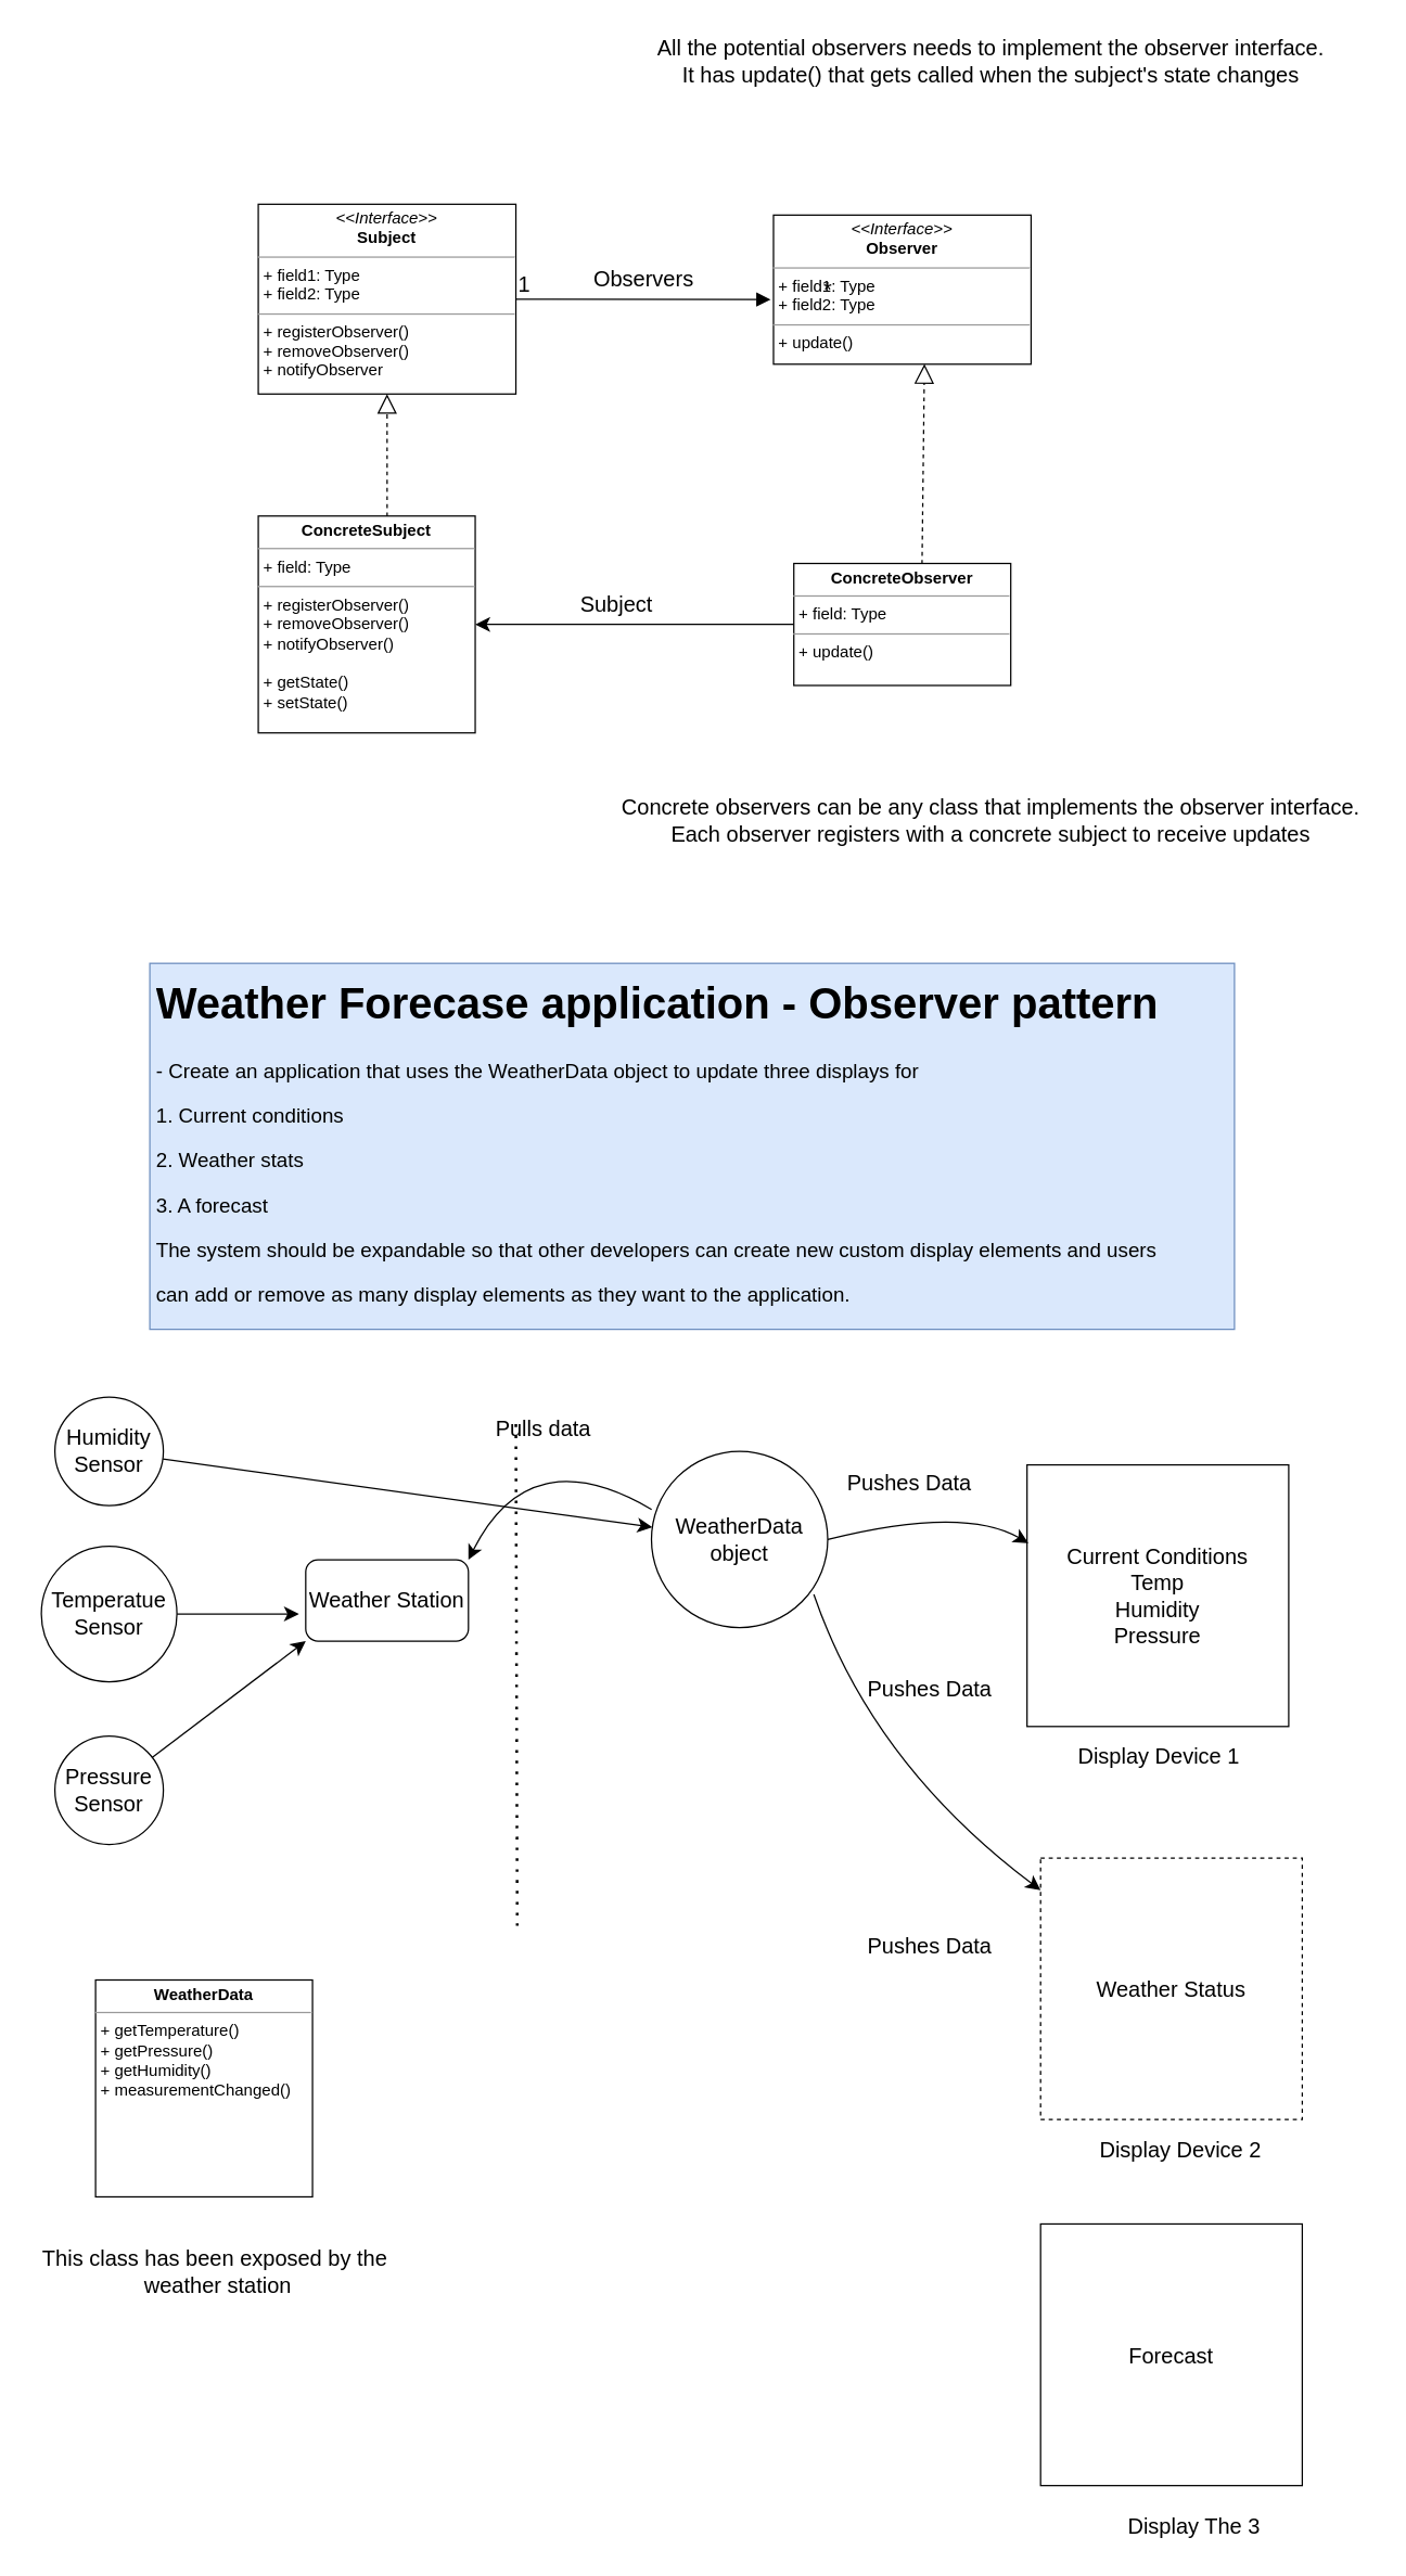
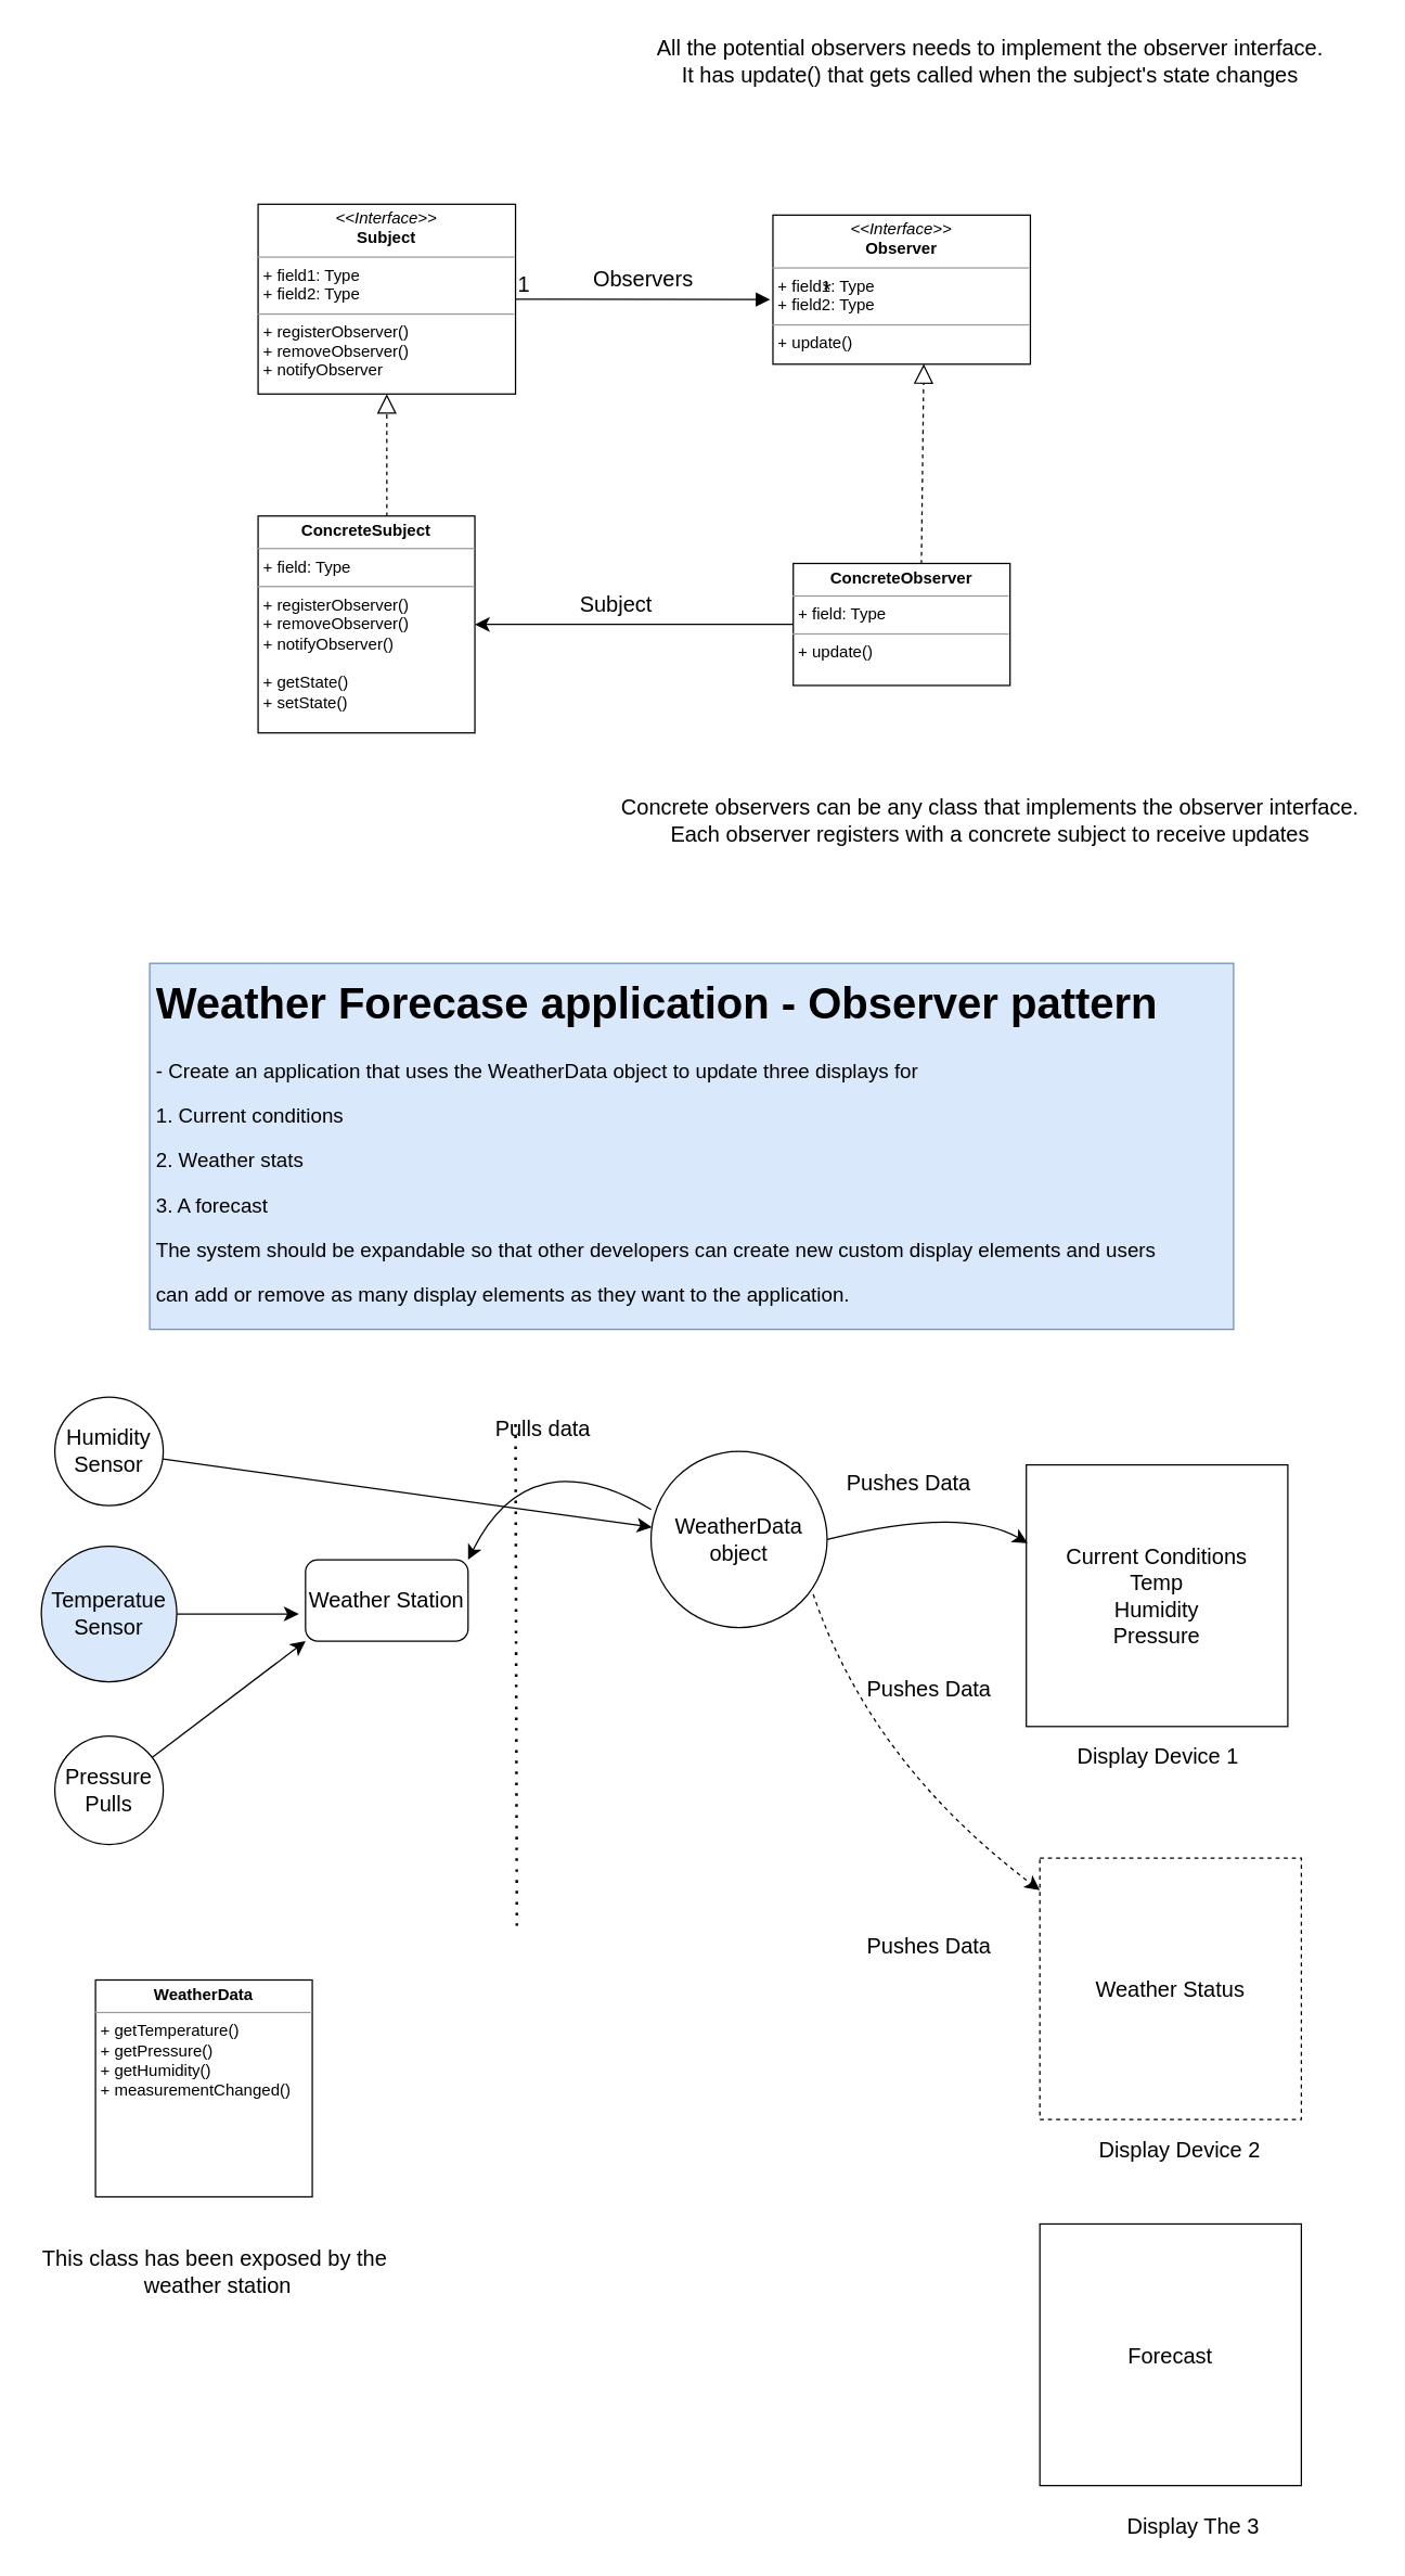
- <mxCell id="21" value="Temperatue&lt;br&gt;Sensor" style="ellipse;whiteSpace=wrap;html=1;aspect=fixed;fontSize=16;" vertex="1" parent="1"><mxGeometry x="30" y="1140" width="100" height="100" as="geometry" /></mxCell>
+ <mxCell id="21" value="Temperatue&lt;br&gt;Sensor" style="ellipse;whiteSpace=wrap;html=1;aspect=fixed;fontSize=16;fillColor=#dae8fc;" vertex="1" parent="1"><mxGeometry x="30" y="1140" width="100" height="100" as="geometry" /></mxCell>
- <mxCell id="35" value="" style="endArrow=classic;html=1;rounded=0;fontSize=12;startSize=8;endSize=8;curved=1;exitX=0.921;exitY=0.812;exitDx=0;exitDy=0;exitPerimeter=0;" edge="1" parent="1" source="25" target="30"><mxGeometry width="50" height="50" relative="1" as="geometry"><mxPoint x="732.5" y="1353" as="sourcePoint" /><mxPoint x="597.5" y="1390" as="targetPoint" /><Array as="points"><mxPoint x="642.5" y="1300" /></Array></mxGeometry></mxCell>
+ <mxCell id="35" value="" style="endArrow=classic;html=1;rounded=0;fontSize=12;startSize=8;endSize=8;curved=1;exitX=0.921;exitY=0.812;exitDx=0;exitDy=0;exitPerimeter=0;dashed=1;" edge="1" parent="1" source="25" target="30"><mxGeometry width="50" height="50" relative="1" as="geometry"><mxPoint x="732.5" y="1353" as="sourcePoint" /><mxPoint x="597.5" y="1390" as="targetPoint" /><Array as="points"><mxPoint x="642.5" y="1300" /></Array></mxGeometry></mxCell>
- <mxCell id="23" value="Pressure Sensor" style="ellipse;whiteSpace=wrap;html=1;aspect=fixed;fontSize=16;" vertex="1" parent="1"><mxGeometry x="40" y="1280" width="80" height="80" as="geometry" /></mxCell>
+ <mxCell id="23" value="Pressure Pulls" style="ellipse;whiteSpace=wrap;html=1;aspect=fixed;fontSize=16;" vertex="1" parent="1"><mxGeometry x="40" y="1280" width="80" height="80" as="geometry" /></mxCell>
